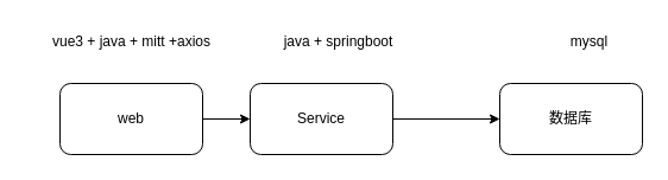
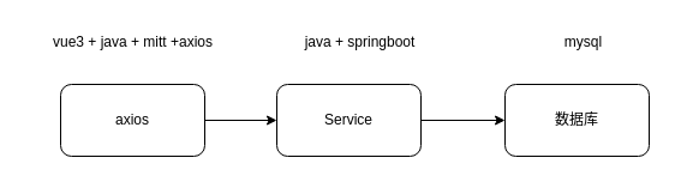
- <mxCell id="7" value="java + springboot" style="text;html=1;align=center;verticalAlign=middle;resizable=0;points=[];autosize=1;strokeColor=none;fillColor=none;" vertex="1" parent="1"><mxGeometry x="224" y="20" width="120" height="30" as="geometry" /></mxCell>
+ <mxCell id="7" value="java + springboot" style="text;html=1;align=center;verticalAlign=middle;resizable=0;points=[];autosize=1;strokeColor=none;fillColor=none;" vertex="1" parent="1"><mxGeometry x="239" y="20" width="120" height="30" as="geometry" /></mxCell>
- <mxCell id="9" value="mysql" style="text;html=1;align=center;verticalAlign=middle;resizable=0;points=[];autosize=1;strokeColor=none;fillColor=none;" vertex="1" parent="1"><mxGeometry x="470" y="20" width="50" height="30" as="geometry" /></mxCell>
+ <mxCell id="9" value="mysql" style="text;html=1;align=center;verticalAlign=middle;resizable=0;points=[];autosize=1;strokeColor=none;fillColor=none;" vertex="1" parent="1"><mxGeometry x="460" y="20" width="50" height="30" as="geometry" /></mxCell>
- <mxCell id="3" value="web" style="rounded=1;whiteSpace=wrap;html=1;" vertex="1" parent="1"><mxGeometry x="50" y="70" width="120" height="60" as="geometry" /></mxCell>
+ <mxCell id="3" value="axios" style="rounded=1;whiteSpace=wrap;html=1;" vertex="1" parent="1"><mxGeometry x="50" y="70" width="120" height="60" as="geometry" /></mxCell>
- <mxCell id="5" value="Service" style="rounded=1;whiteSpace=wrap;html=1;" vertex="1" parent="1"><mxGeometry x="210" y="70" width="120" height="60" as="geometry" /></mxCell>
+ <mxCell id="5" value="Service" style="rounded=1;whiteSpace=wrap;html=1;" vertex="1" parent="1"><mxGeometry x="230" y="70" width="120" height="60" as="geometry" /></mxCell>
